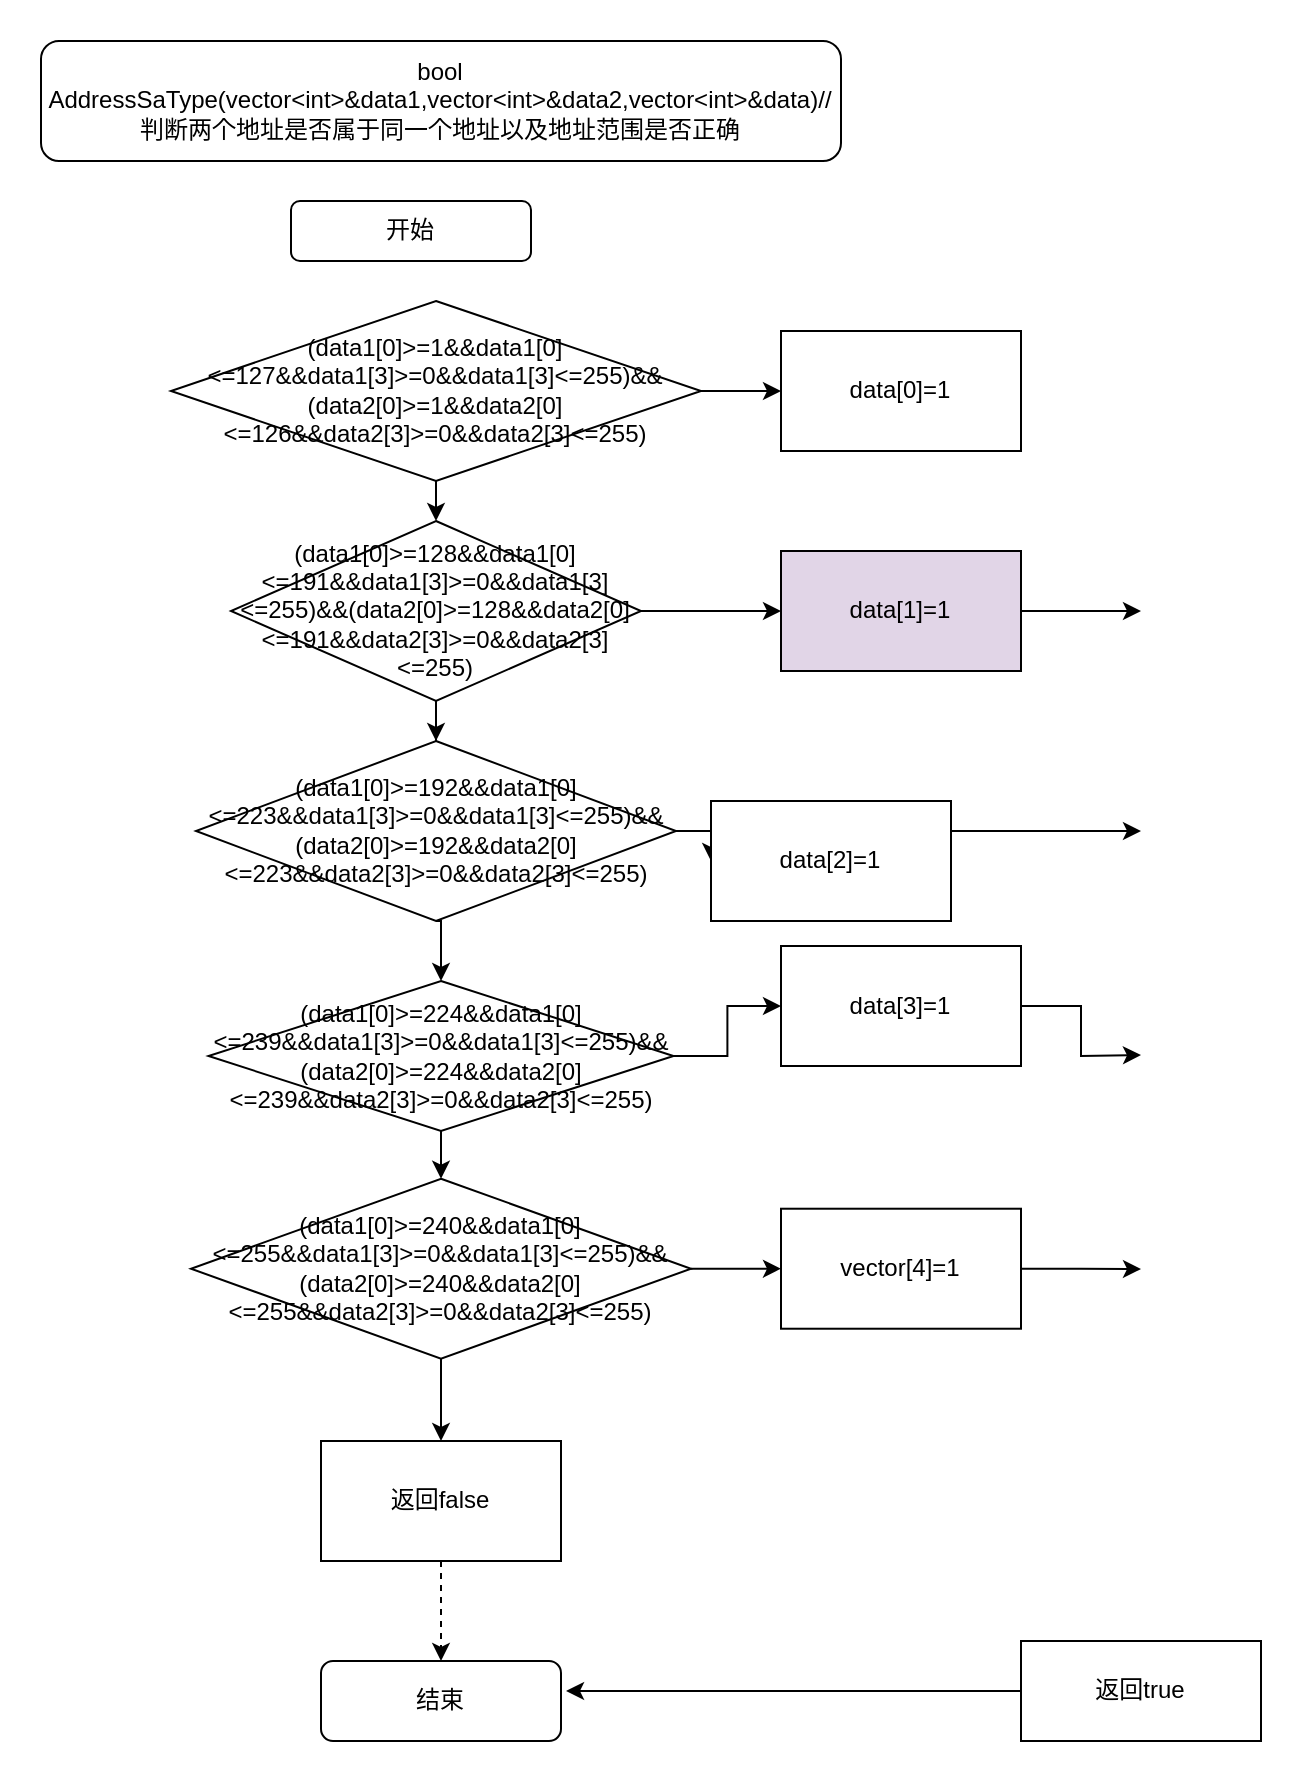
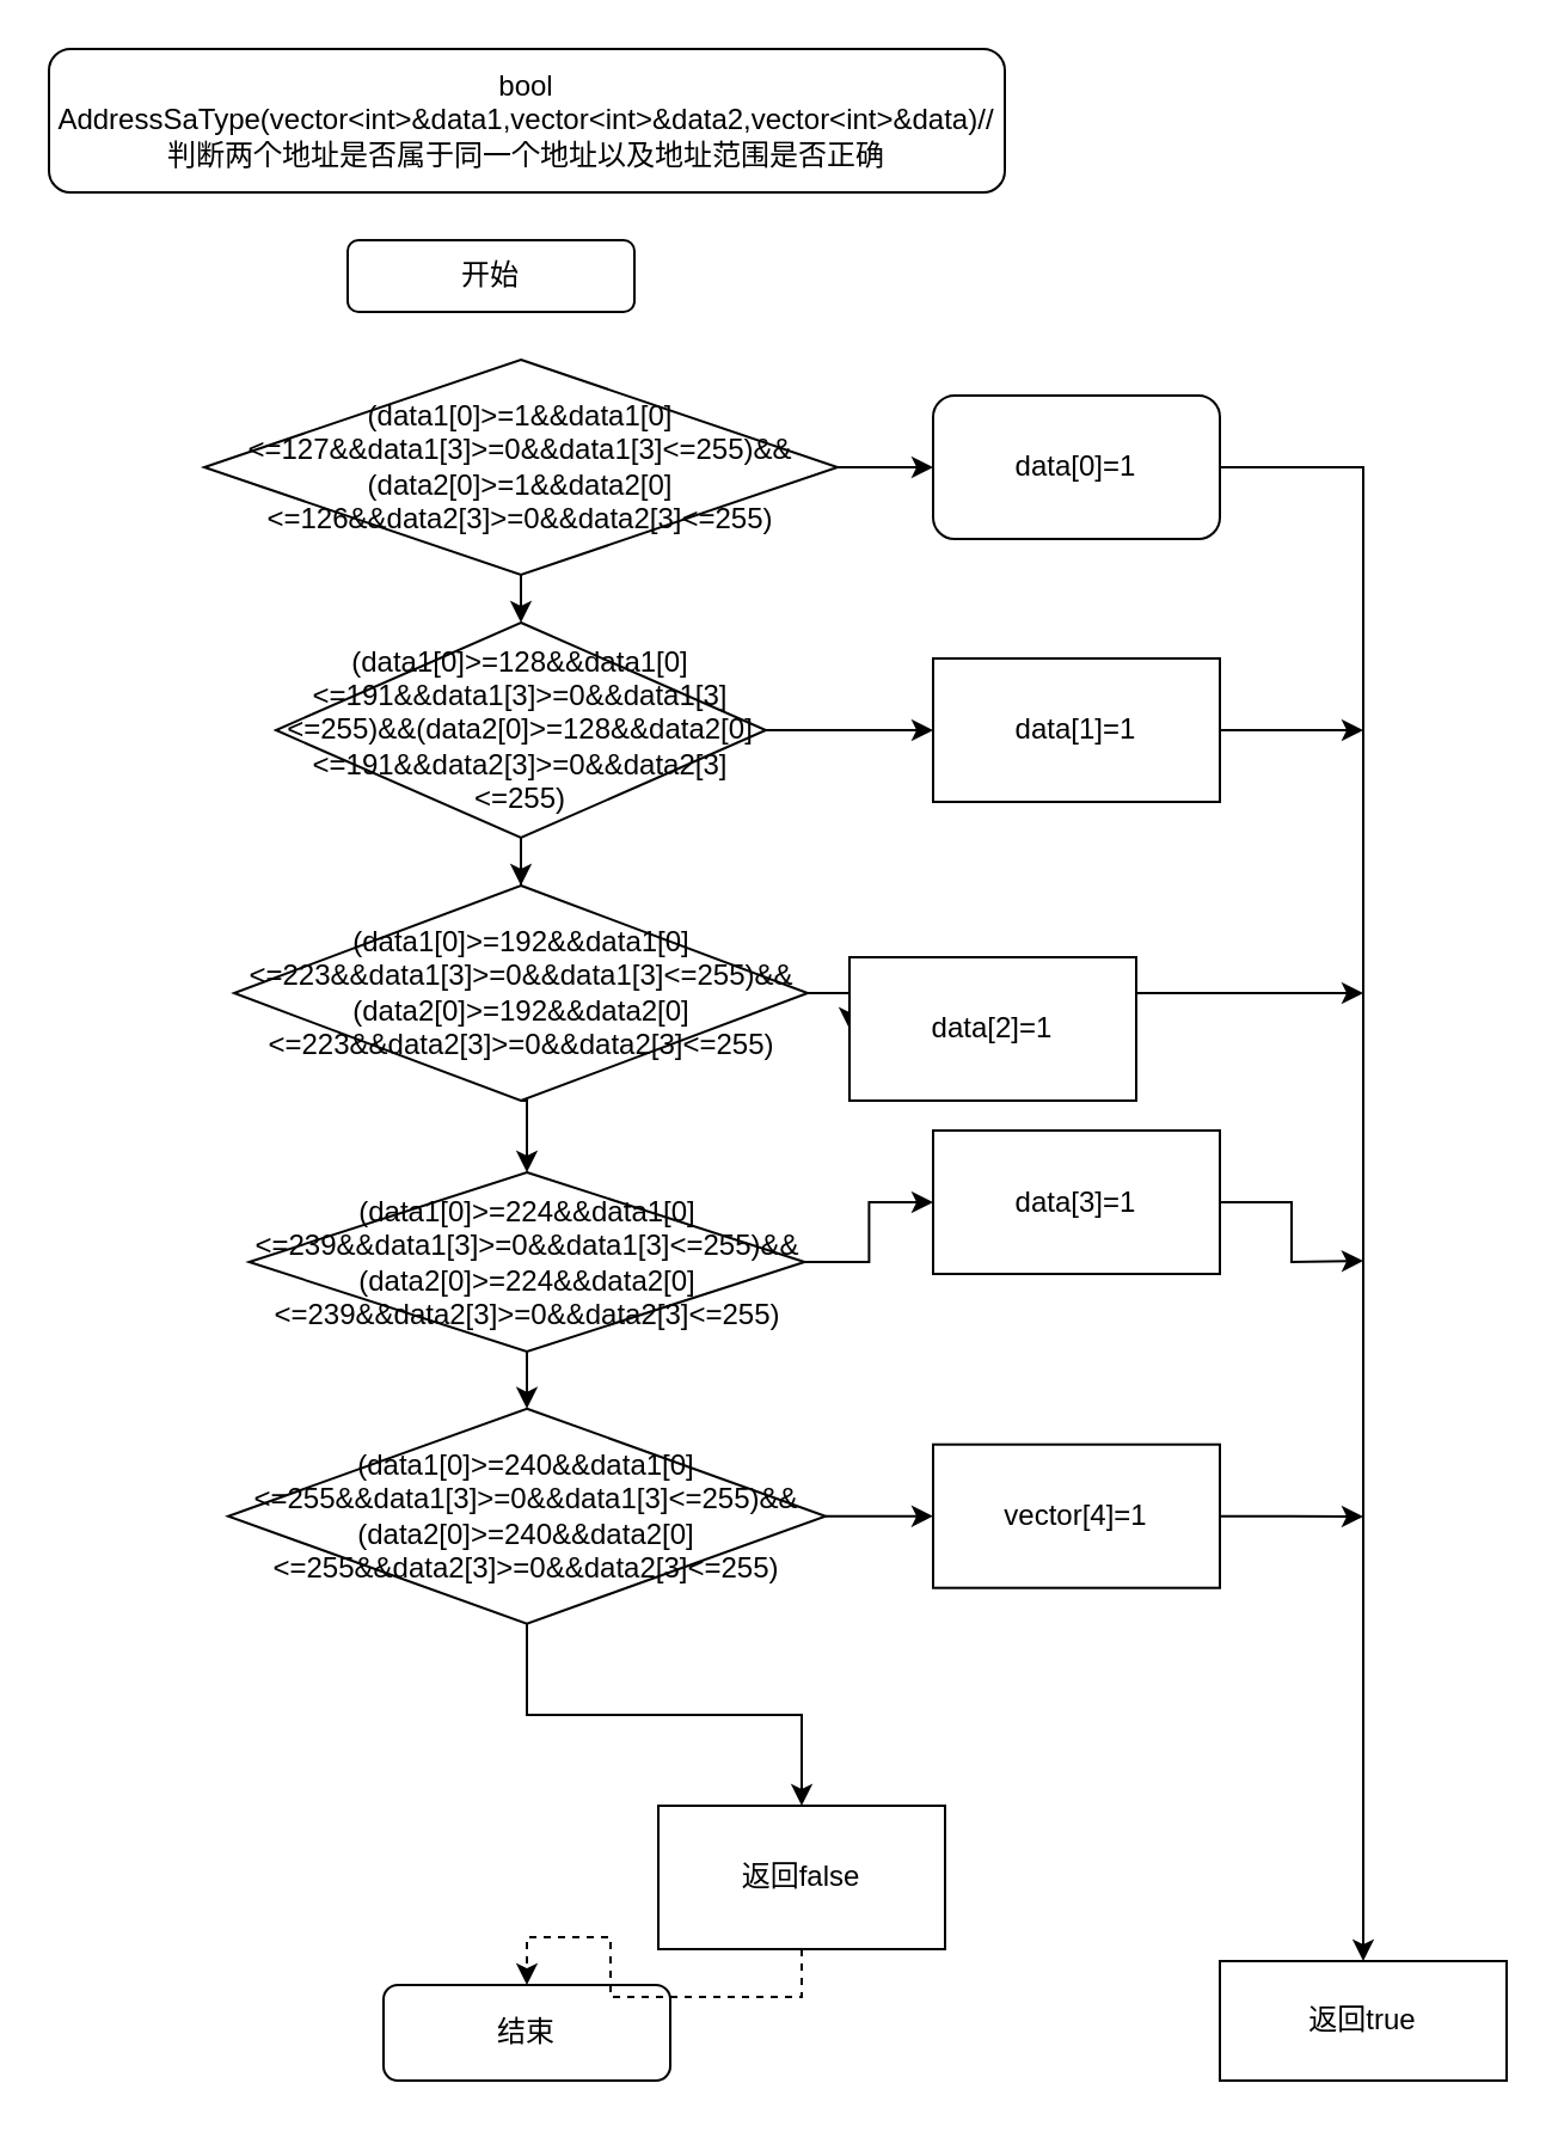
- <mxCell id="22" value="data[0]=1" style="rounded=0;whiteSpace=wrap;html=1;" vertex="1" parent="1"><mxGeometry x="390" y="165" width="120" height="60" as="geometry" /></mxCell>
+ <mxCell id="22" value="data[0]=1" style="whiteSpace=wrap;html=1;rounded=1;" vertex="1" parent="1"><mxGeometry x="390" y="165" width="120" height="60" as="geometry" /></mxCell>
- <mxCell id="24" value="data[1]=1" style="rounded=0;whiteSpace=wrap;html=1;fillColor=#e1d5e7;" vertex="1" parent="1"><mxGeometry x="390" y="275" width="120" height="60" as="geometry" /></mxCell>
+ <mxCell id="24" value="data[1]=1" style="rounded=0;whiteSpace=wrap;html=1;" vertex="1" parent="1"><mxGeometry x="390" y="275" width="120" height="60" as="geometry" /></mxCell>
+ <mxCell id="21" style="edgeStyle=orthogonalEdgeStyle;rounded=0;orthogonalLoop=1;jettySize=auto;html=1;exitX=1;exitY=0.5;exitDx=0;exitDy=0;entryX=0.5;entryY=0;entryDx=0;entryDy=0;" edge="1" parent="1" source="22" target="34"><mxGeometry relative="1" as="geometry"><mxPoint x="570" y="1002" as="targetPoint" /></mxGeometry></mxCell>
- <mxCell id="32" value="返回false" style="rounded=0;whiteSpace=wrap;html=1;" vertex="1" parent="1"><mxGeometry x="160" y="720" width="120" height="60" as="geometry" /></mxCell>
+ <mxCell id="32" value="返回false" style="rounded=0;whiteSpace=wrap;html=1;" vertex="1" parent="1"><mxGeometry x="275" y="755" width="120" height="60" as="geometry" /></mxCell>
- <mxCell id="33" style="edgeStyle=orthogonalEdgeStyle;rounded=0;orthogonalLoop=1;jettySize=auto;html=1;entryX=1.021;entryY=0.375;entryDx=0;entryDy=0;entryPerimeter=0;" edge="1" parent="1" source="34" target="3"><mxGeometry relative="1" as="geometry" /></mxCell>
